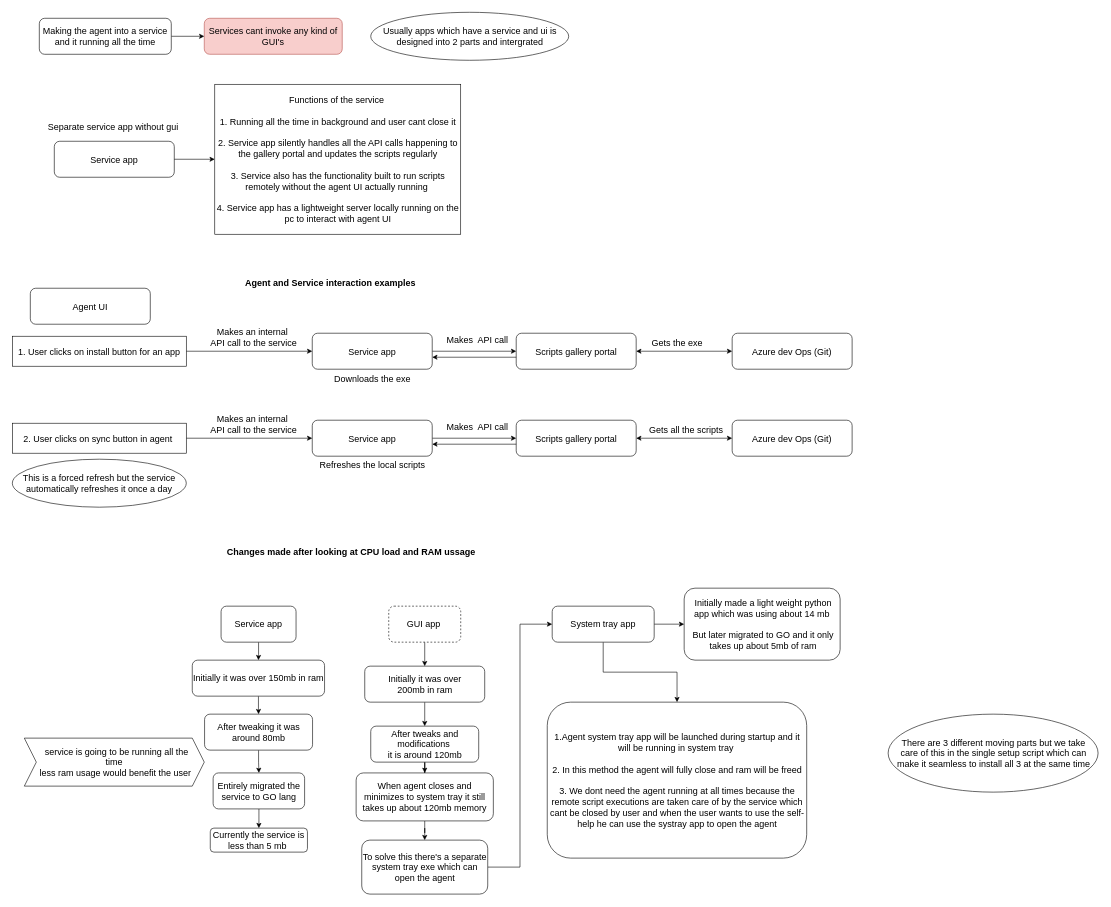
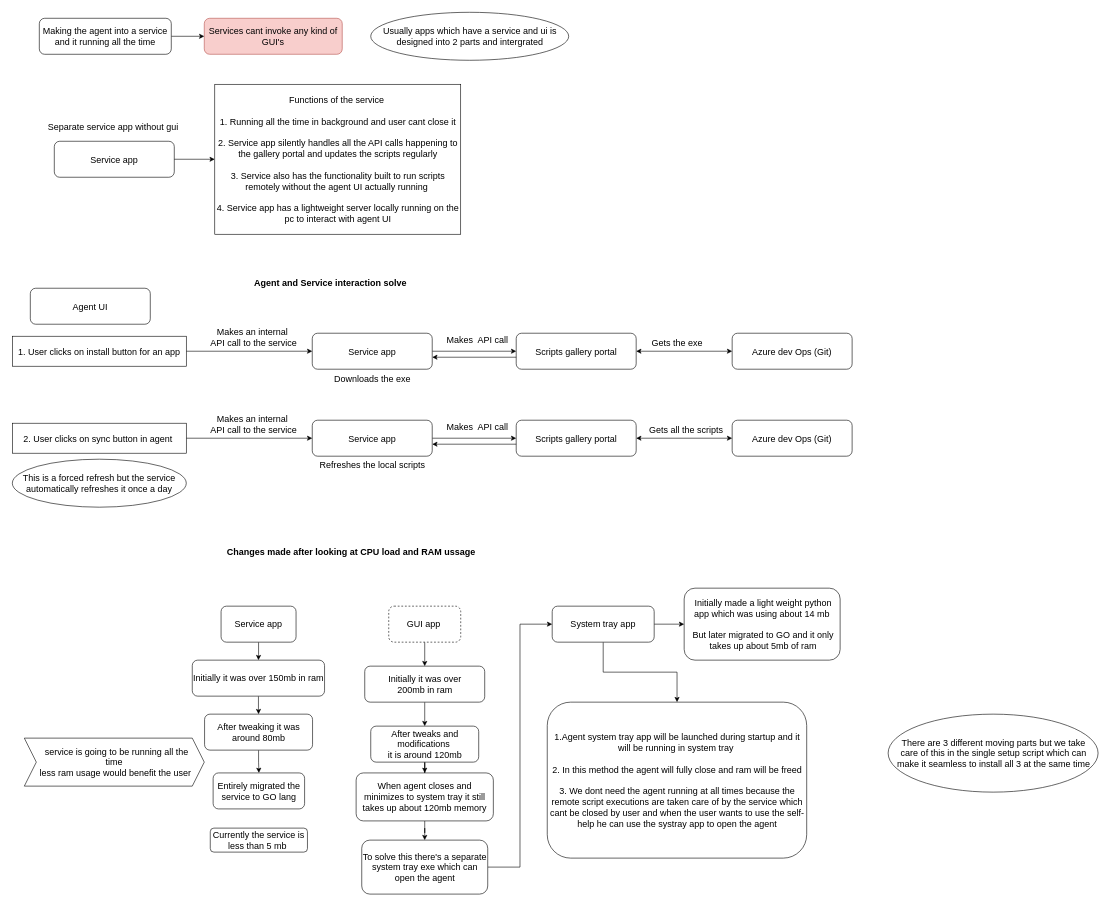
- <mxCell id="35" value="&lt;font style=&quot;font-size: 15px;&quot;&gt;&lt;b style=&quot;font-size: 15px;&quot;&gt;Agent and Service interaction examples&lt;/b&gt;&lt;/font&gt;" style="text;html=1;align=center;verticalAlign=middle;resizable=0;points=[];autosize=1;strokeColor=none;fontSize=15;" parent="1" vertex="1"><mxGeometry x="400" y="460" width="300" height="20" as="geometry" /></mxCell>
+ <mxCell id="35" value="&lt;font style=&quot;font-size: 15px;&quot;&gt;&lt;b style=&quot;font-size: 15px;&quot;&gt;Agent and Service interaction solve&lt;/b&gt;&lt;/font&gt;" style="text;html=1;align=center;verticalAlign=middle;resizable=0;points=[];autosize=1;strokeColor=none;fontSize=15;" parent="1" vertex="1"><mxGeometry x="400" y="460" width="300" height="20" as="geometry" /></mxCell>
- <mxCell id="50" value="" style="edgeStyle=orthogonalEdgeStyle;rounded=0;orthogonalLoop=1;jettySize=auto;html=1;fontSize=15;" parent="1" source="51" target="52" edge="1"><mxGeometry relative="1" as="geometry" /></mxCell>
